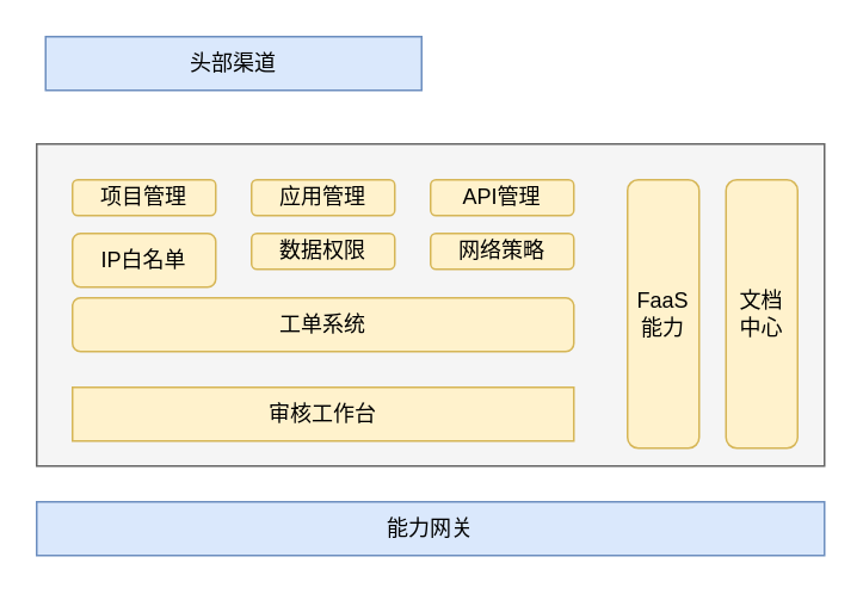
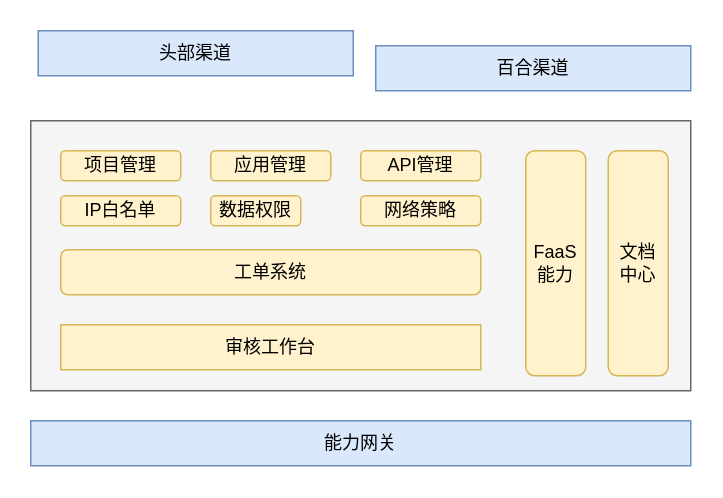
+ <mxCell id="4" value="百合渠道" style="rounded=0;whiteSpace=wrap;html=1;fillColor=#dae8fc;strokeColor=#6c8ebf;" vertex="1" parent="1"><mxGeometry x="250" y="30" width="210" height="30" as="geometry" /></mxCell>
- <mxCell id="11" value="数据权限" style="rounded=1;whiteSpace=wrap;html=1;fillColor=#fff2cc;strokeColor=#d6b656;" vertex="1" parent="1"><mxGeometry x="140" y="130" width="80" height="20" as="geometry" /></mxCell>
+ <mxCell id="11" value="数据权限" style="rounded=1;whiteSpace=wrap;html=1;fillColor=#fff2cc;strokeColor=#d6b656;" vertex="1" parent="1"><mxGeometry x="140" y="130" width="60" height="20" as="geometry" /></mxCell>
- <mxCell id="10" value="IP白名单" style="rounded=1;whiteSpace=wrap;html=1;fillColor=#fff2cc;strokeColor=#d6b656;" vertex="1" parent="1"><mxGeometry x="40" y="130" width="80" height="30" as="geometry" /></mxCell>
+ <mxCell id="10" value="IP白名单" style="rounded=1;whiteSpace=wrap;html=1;fillColor=#fff2cc;strokeColor=#d6b656;" vertex="1" parent="1"><mxGeometry x="40" y="130" width="80" height="20" as="geometry" /></mxCell>
